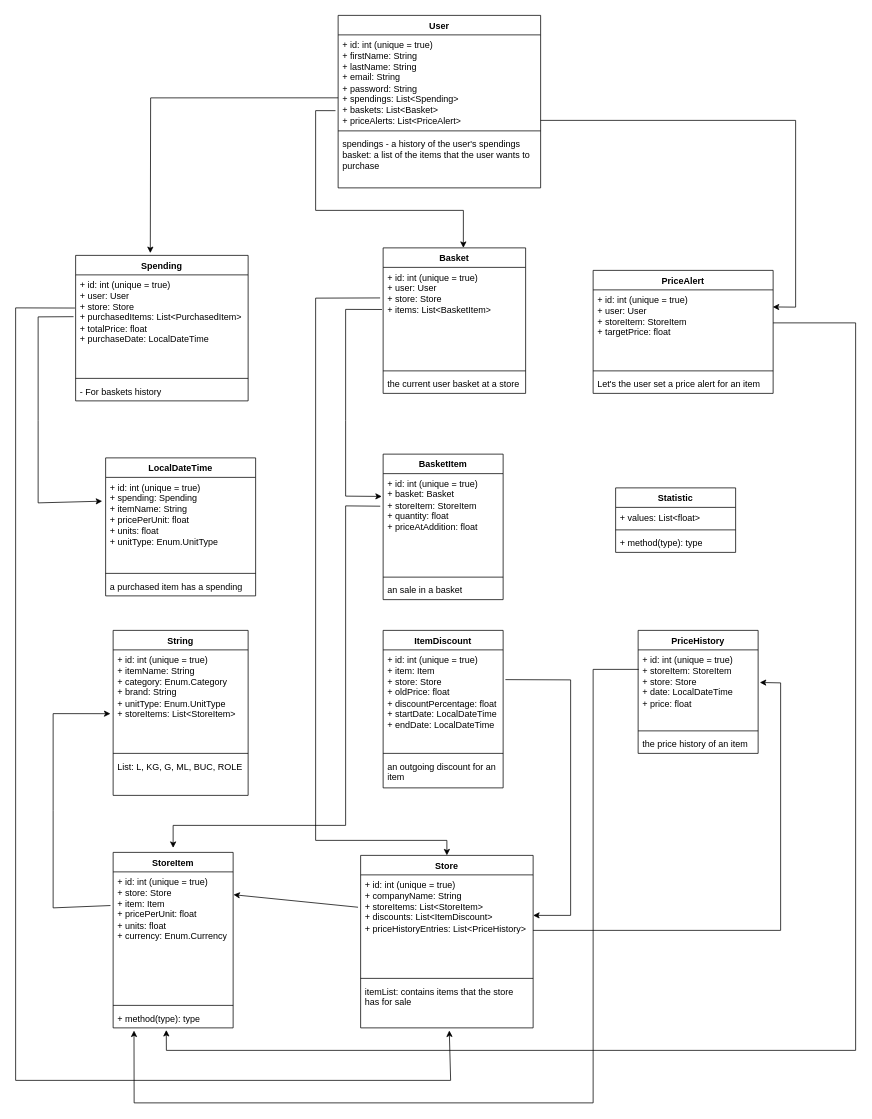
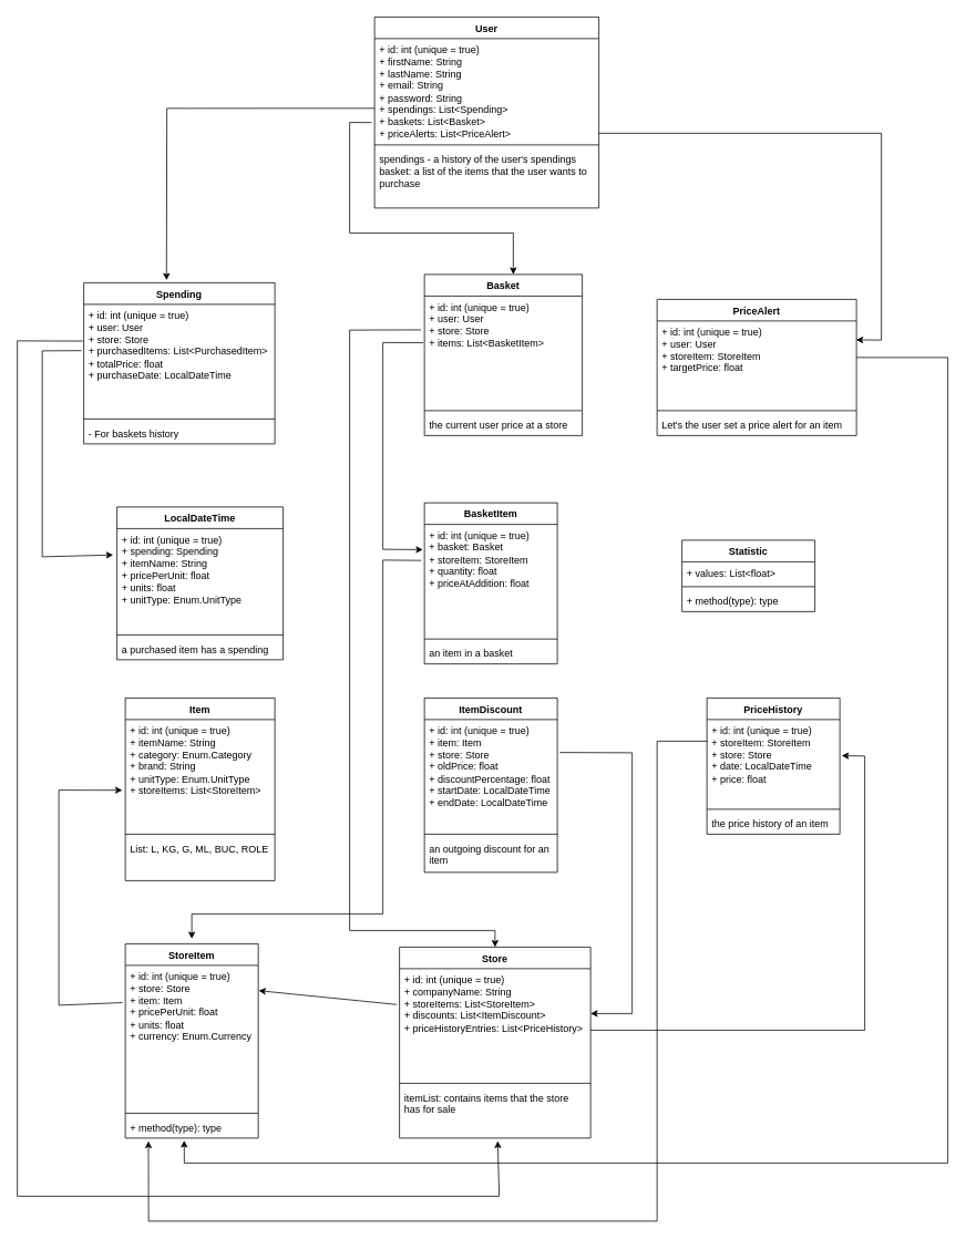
- <mxCell id="46" value="the current user basket at a store" style="text;strokeColor=none;fillColor=none;align=left;verticalAlign=top;spacingLeft=4;spacingRight=4;overflow=hidden;rotatable=0;points=[[0,0.5],[1,0.5]];portConstraint=eastwest;whiteSpace=wrap;html=1;" vertex="1" parent="43"><mxGeometry y="168" width="190" height="26" as="geometry" /></mxCell>
+ <mxCell id="46" value="the current user price at a store" style="text;strokeColor=none;fillColor=none;align=left;verticalAlign=top;spacingLeft=4;spacingRight=4;overflow=hidden;rotatable=0;points=[[0,0.5],[1,0.5]];portConstraint=eastwest;whiteSpace=wrap;html=1;" vertex="1" parent="43"><mxGeometry y="168" width="190" height="26" as="geometry" /></mxCell>
- <mxCell id="38" value="an sale in a basket" style="text;strokeColor=none;fillColor=none;align=left;verticalAlign=top;spacingLeft=4;spacingRight=4;overflow=hidden;rotatable=0;points=[[0,0.5],[1,0.5]];portConstraint=eastwest;whiteSpace=wrap;html=1;" parent="35" vertex="1"><mxGeometry y="168" width="160" height="26" as="geometry" /></mxCell>
+ <mxCell id="38" value="an item in a basket" style="text;strokeColor=none;fillColor=none;align=left;verticalAlign=top;spacingLeft=4;spacingRight=4;overflow=hidden;rotatable=0;points=[[0,0.5],[1,0.5]];portConstraint=eastwest;whiteSpace=wrap;html=1;" parent="35" vertex="1"><mxGeometry y="168" width="160" height="26" as="geometry" /></mxCell>
- <mxCell id="6" value="String" style="swimlane;fontStyle=1;align=center;verticalAlign=top;childLayout=stackLayout;horizontal=1;startSize=26;horizontalStack=0;resizeParent=1;resizeParentMax=0;resizeLast=0;collapsible=1;marginBottom=0;whiteSpace=wrap;html=1;" parent="1" vertex="1"><mxGeometry x="150" y="840" width="180" height="220" as="geometry" /></mxCell>
+ <mxCell id="6" value="Item" style="swimlane;fontStyle=1;align=center;verticalAlign=top;childLayout=stackLayout;horizontal=1;startSize=26;horizontalStack=0;resizeParent=1;resizeParentMax=0;resizeLast=0;collapsible=1;marginBottom=0;whiteSpace=wrap;html=1;" parent="1" vertex="1"><mxGeometry x="150" y="840" width="180" height="220" as="geometry" /></mxCell>
